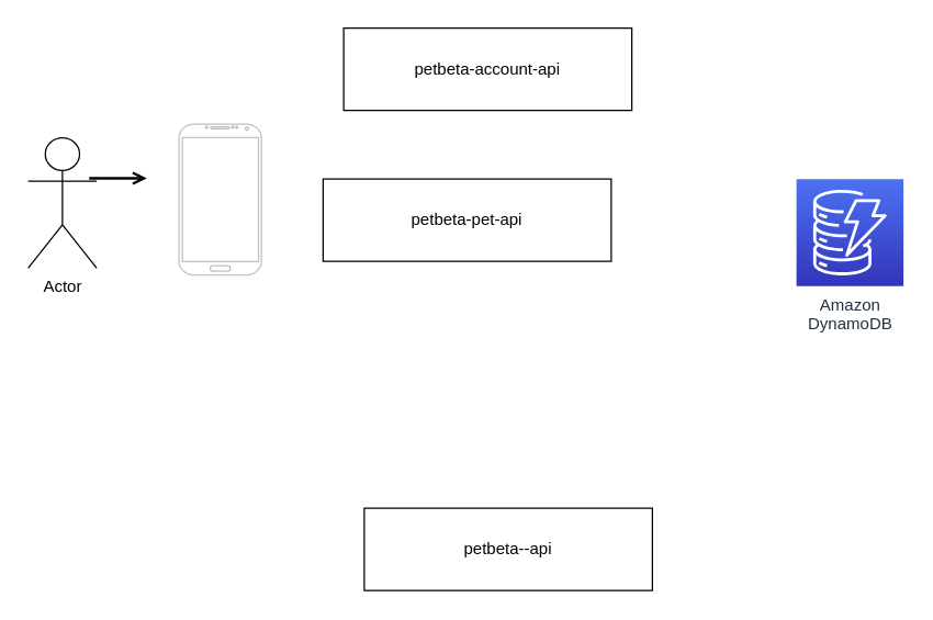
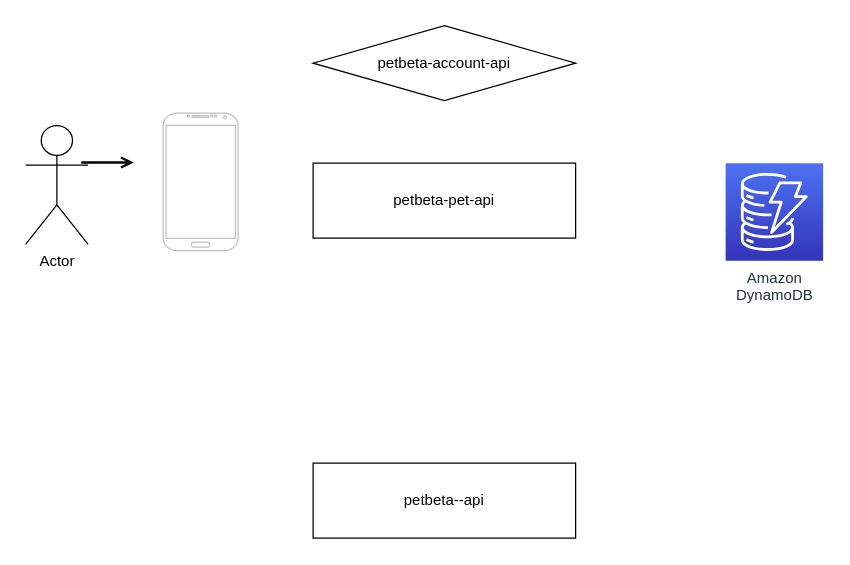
- <mxCell id="6" value="petbeta-account-api" style="rounded=0;whiteSpace=wrap;html=1;" vertex="1" parent="1"><mxGeometry x="250" y="20" width="210" height="60" as="geometry" /></mxCell>
+ <mxCell id="6" value="petbeta-account-api" style="rhombus;whiteSpace=wrap;html=1;" vertex="1" parent="1"><mxGeometry x="250" y="20" width="210" height="60" as="geometry" /></mxCell>
- <mxCell id="7" value="petbeta-pet-api" style="rounded=0;whiteSpace=wrap;html=1;" vertex="1" parent="1"><mxGeometry x="235" y="130" width="210" height="60" as="geometry" /></mxCell>
+ <mxCell id="7" value="petbeta-pet-api" style="rounded=0;whiteSpace=wrap;html=1;" vertex="1" parent="1"><mxGeometry x="250" y="130" width="210" height="60" as="geometry" /></mxCell>
- <mxCell id="8" value="petbeta--api" style="rounded=0;whiteSpace=wrap;html=1;" vertex="1" parent="1"><mxGeometry x="265" y="370" width="210" height="60" as="geometry" /></mxCell>
+ <mxCell id="8" value="petbeta--api" style="rounded=0;whiteSpace=wrap;html=1;" vertex="1" parent="1"><mxGeometry x="250" y="370" width="210" height="60" as="geometry" /></mxCell>
